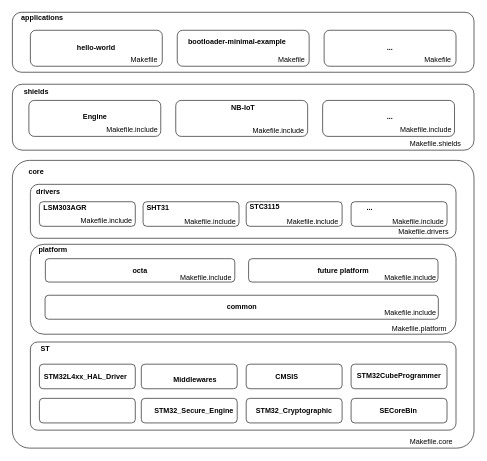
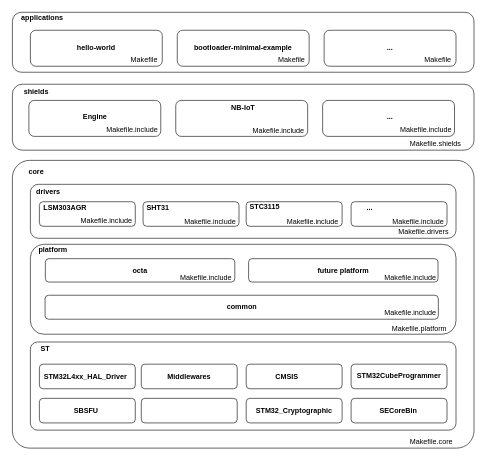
- <mxCell id="26" value="&lt;b&gt;bootloader-minimal-example&lt;/b&gt;" style="text;html=1;strokeColor=none;fillColor=none;align=center;verticalAlign=middle;whiteSpace=wrap;rounded=0;" vertex="1" parent="1"><mxGeometry x="305" y="60" width="180" height="20" as="geometry" /></mxCell>
+ <mxCell id="26" value="&lt;b&gt;bootloader-minimal-example&lt;/b&gt;" style="text;html=1;strokeColor=none;fillColor=none;align=center;verticalAlign=middle;whiteSpace=wrap;rounded=0;" vertex="1" parent="1"><mxGeometry x="315" y="70" width="180" height="20" as="geometry" /></mxCell>
- <mxCell id="58" value="&lt;b&gt;Middlewares&lt;br&gt;&lt;/b&gt;" style="text;html=1;strokeColor=none;fillColor=none;align=center;verticalAlign=middle;whiteSpace=wrap;rounded=0;" vertex="1" parent="1"><mxGeometry x="270" y="622.5" width="110" height="20" as="geometry" /></mxCell>
+ <mxCell id="58" value="&lt;b&gt;Middlewares&lt;br&gt;&lt;/b&gt;" style="text;html=1;strokeColor=none;fillColor=none;align=center;verticalAlign=middle;whiteSpace=wrap;rounded=0;" vertex="1" parent="1"><mxGeometry x="260" y="617.5" width="110" height="20" as="geometry" /></mxCell>
+ <mxCell id="64" value="&lt;b&gt;SBSFU&lt;br&gt;&lt;/b&gt;" style="text;html=1;strokeColor=none;fillColor=none;align=center;verticalAlign=middle;whiteSpace=wrap;rounded=0;" vertex="1" parent="1"><mxGeometry x="88" y="674.5" width="110" height="20" as="geometry" /></mxCell>
- <mxCell id="63" value="&lt;b&gt;STM32_Secure_Engine&lt;br&gt;&lt;/b&gt;" style="text;html=1;strokeColor=none;fillColor=none;align=center;verticalAlign=middle;whiteSpace=wrap;rounded=0;" vertex="1" parent="1"><mxGeometry x="268" y="674.5" width="110" height="20" as="geometry" /></mxCell>
